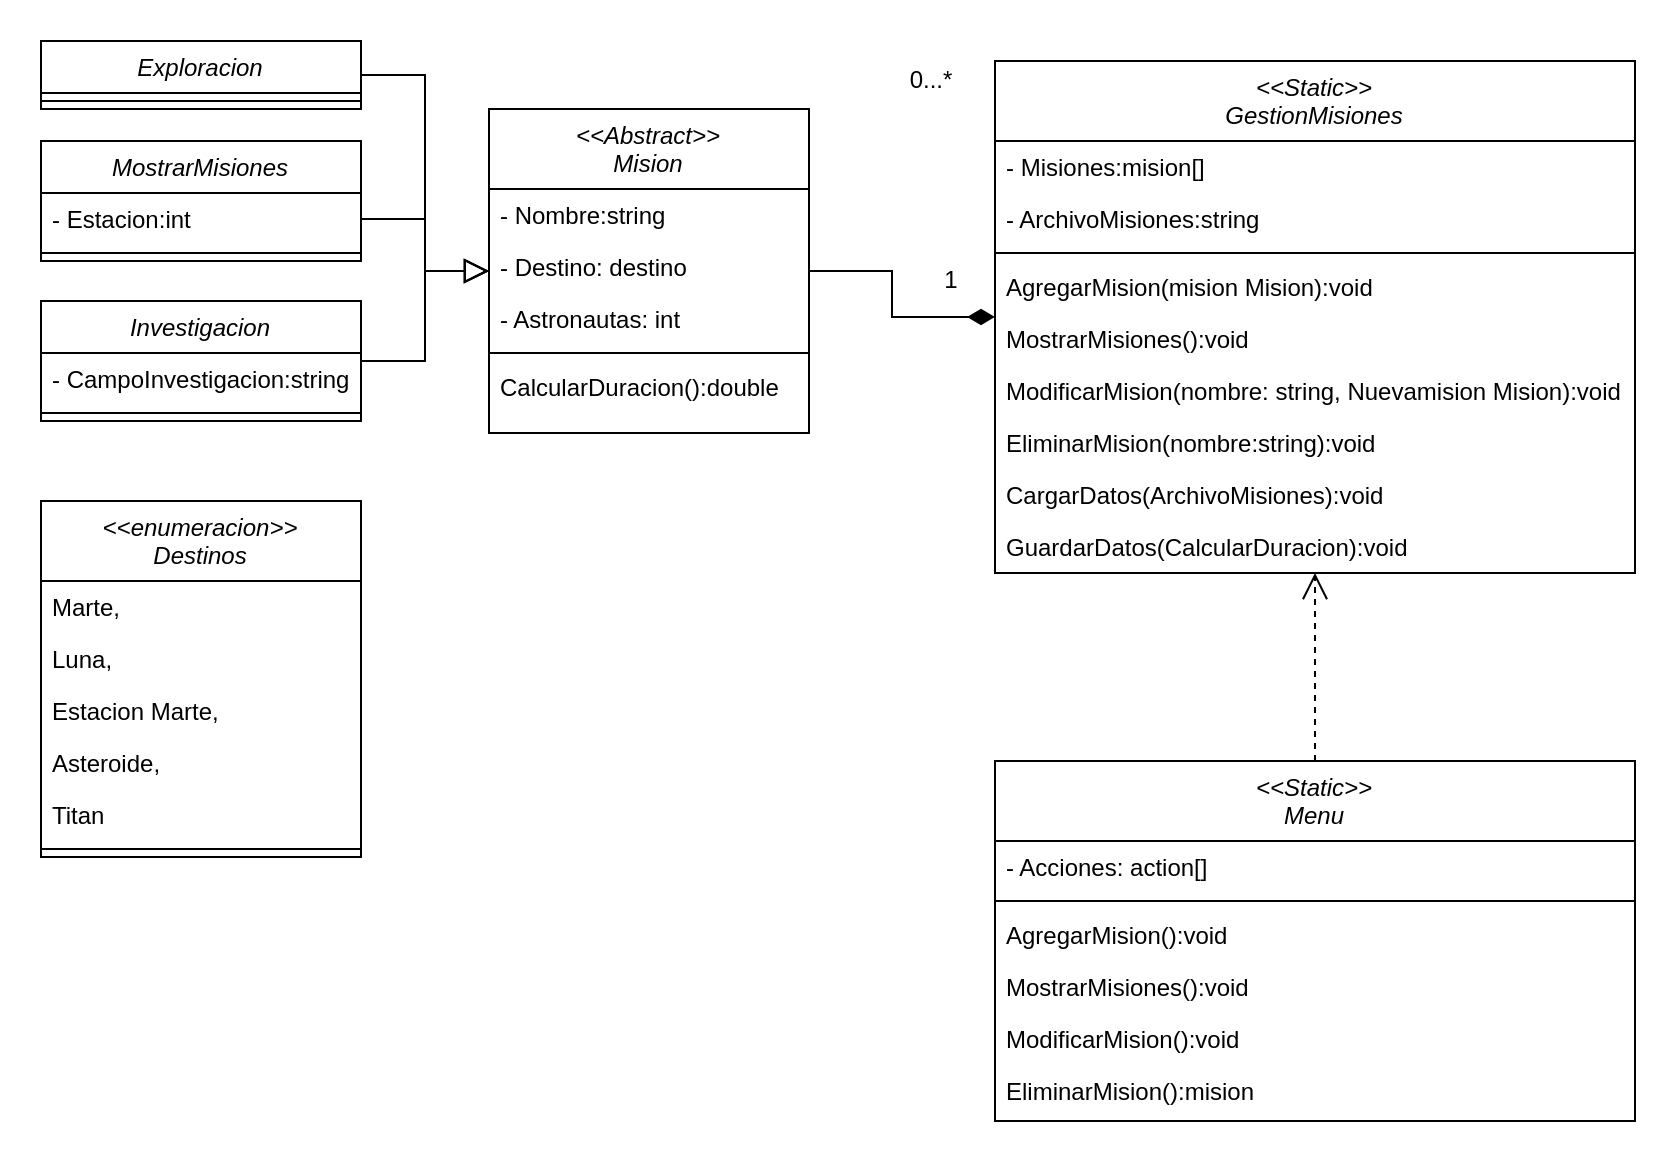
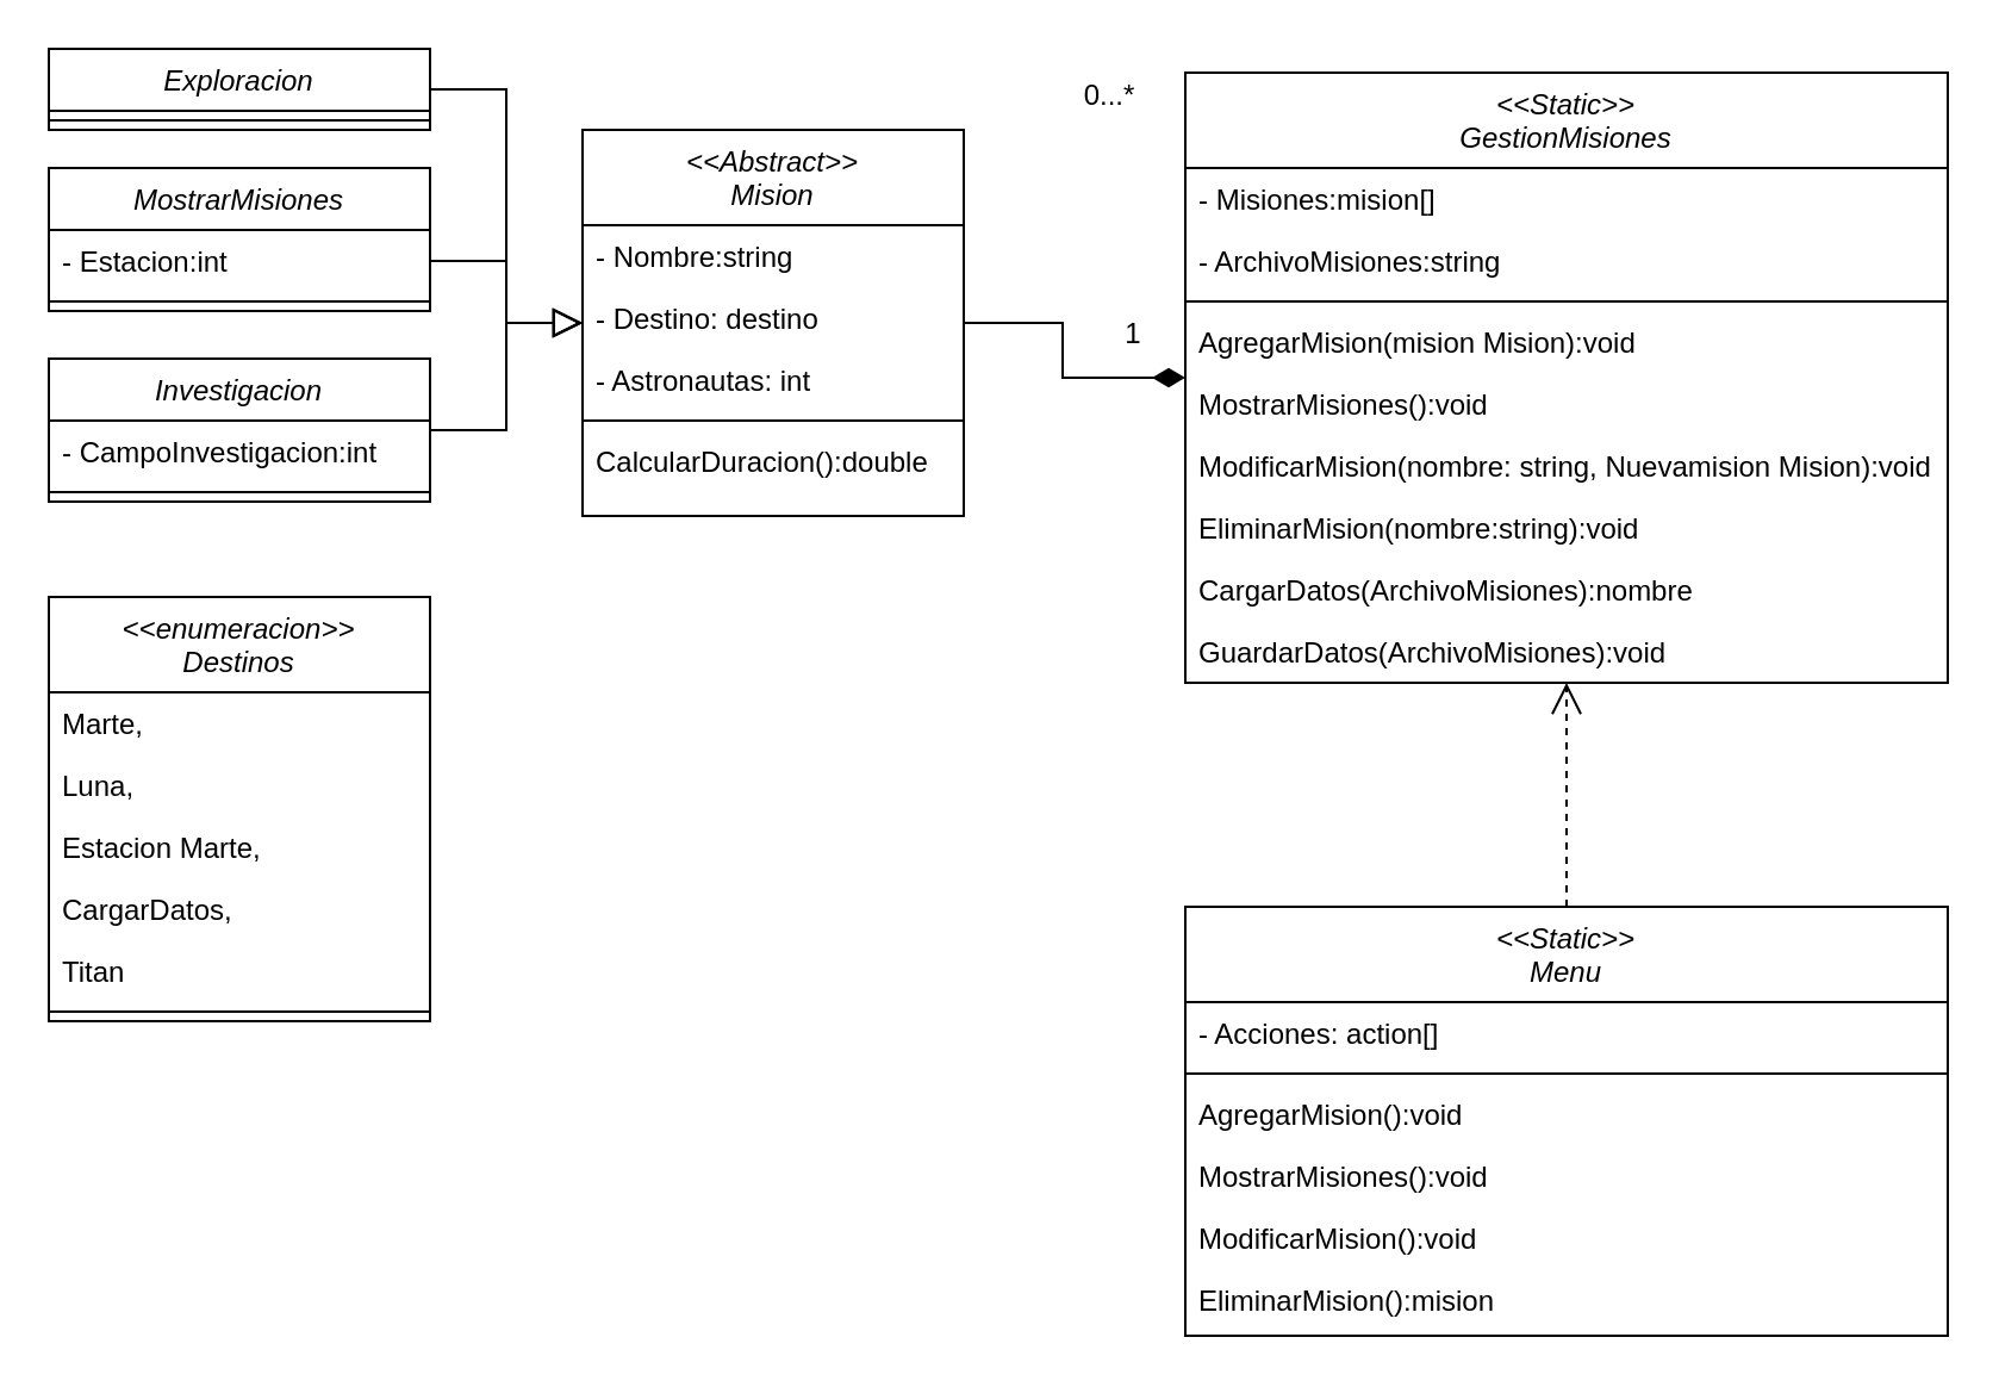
- <mxCell id="17" value="- CampoInvestigacion:string" style="text;align=left;verticalAlign=top;spacingLeft=4;spacingRight=4;overflow=hidden;rotatable=0;points=[[0,0.5],[1,0.5]];portConstraint=eastwest;" vertex="1" parent="16"><mxGeometry y="26" width="160" height="26" as="geometry" /></mxCell>
+ <mxCell id="17" value="- CampoInvestigacion:int" style="text;align=left;verticalAlign=top;spacingLeft=4;spacingRight=4;overflow=hidden;rotatable=0;points=[[0,0.5],[1,0.5]];portConstraint=eastwest;" vertex="1" parent="16"><mxGeometry y="26" width="160" height="26" as="geometry" /></mxCell>
- <mxCell id="35" value="CargarDatos(ArchivoMisiones):void" style="text;align=left;verticalAlign=top;spacingLeft=4;spacingRight=4;overflow=hidden;rotatable=0;points=[[0,0.5],[1,0.5]];portConstraint=eastwest;" vertex="1" parent="27"><mxGeometry y="204" width="320" height="26" as="geometry" /></mxCell>
+ <mxCell id="35" value="CargarDatos(ArchivoMisiones):nombre" style="text;align=left;verticalAlign=top;spacingLeft=4;spacingRight=4;overflow=hidden;rotatable=0;points=[[0,0.5],[1,0.5]];portConstraint=eastwest;" vertex="1" parent="27"><mxGeometry y="204" width="320" height="26" as="geometry" /></mxCell>
- <mxCell id="36" value="GuardarDatos(CalcularDuracion):void " style="text;align=left;verticalAlign=top;spacingLeft=4;spacingRight=4;overflow=hidden;rotatable=0;points=[[0,0.5],[1,0.5]];portConstraint=eastwest;" vertex="1" parent="27"><mxGeometry y="230" width="320" height="26" as="geometry" /></mxCell>
+ <mxCell id="36" value="GuardarDatos(ArchivoMisiones):void " style="text;align=left;verticalAlign=top;spacingLeft=4;spacingRight=4;overflow=hidden;rotatable=0;points=[[0,0.5],[1,0.5]];portConstraint=eastwest;" vertex="1" parent="27"><mxGeometry y="230" width="320" height="26" as="geometry" /></mxCell>
- <mxCell id="23" value="Asteroide," style="text;align=left;verticalAlign=top;spacingLeft=4;spacingRight=4;overflow=hidden;rotatable=0;points=[[0,0.5],[1,0.5]];portConstraint=eastwest;rounded=0;shadow=0;html=0;" vertex="1" parent="19"><mxGeometry y="118" width="160" height="26" as="geometry" /></mxCell>
+ <mxCell id="23" value="CargarDatos," style="text;align=left;verticalAlign=top;spacingLeft=4;spacingRight=4;overflow=hidden;rotatable=0;points=[[0,0.5],[1,0.5]];portConstraint=eastwest;rounded=0;shadow=0;html=0;" vertex="1" parent="19"><mxGeometry y="118" width="160" height="26" as="geometry" /></mxCell>
